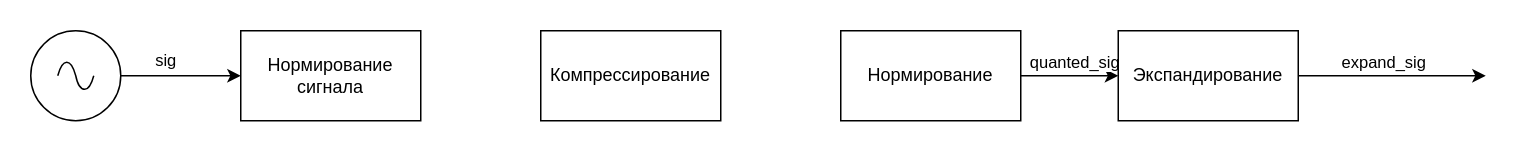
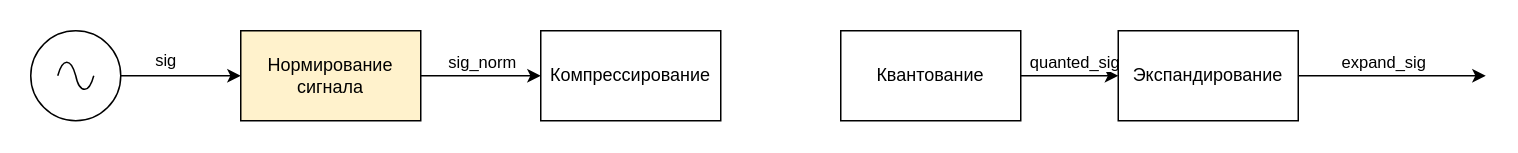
- <mxCell id="6" value="Нормирование сигнала" style="rounded=0;whiteSpace=wrap;html=1;" vertex="1" parent="1"><mxGeometry x="160" y="20" width="120" height="60" as="geometry" /></mxCell>
+ <mxCell id="6" value="Нормирование сигнала" style="rounded=0;whiteSpace=wrap;html=1;fillColor=#fff2cc;" vertex="1" parent="1"><mxGeometry x="160" y="20" width="120" height="60" as="geometry" /></mxCell>
+ <mxCell id="4" value="" style="edgeStyle=orthogonalEdgeStyle;rounded=0;orthogonalLoop=1;jettySize=auto;html=1;" edge="1" parent="1" source="6" target="7"><mxGeometry relative="1" as="geometry" /></mxCell>
+ <mxCell id="5" value="sig_norm" style="edgeLabel;html=1;align=center;verticalAlign=middle;resizable=0;points=[];" vertex="1" connectable="0" parent="4"><mxGeometry x="-0.224" relative="1" as="geometry"><mxPoint x="9" y="-10" as="offset" /></mxGeometry></mxCell>
- <mxCell id="10" value="Нормирование" style="rounded=0;whiteSpace=wrap;html=1;" vertex="1" parent="1"><mxGeometry x="560" y="20" width="120" height="60" as="geometry" /></mxCell>
+ <mxCell id="10" value="Квантование" style="rounded=0;whiteSpace=wrap;html=1;" vertex="1" parent="1"><mxGeometry x="560" y="20" width="120" height="60" as="geometry" /></mxCell>
